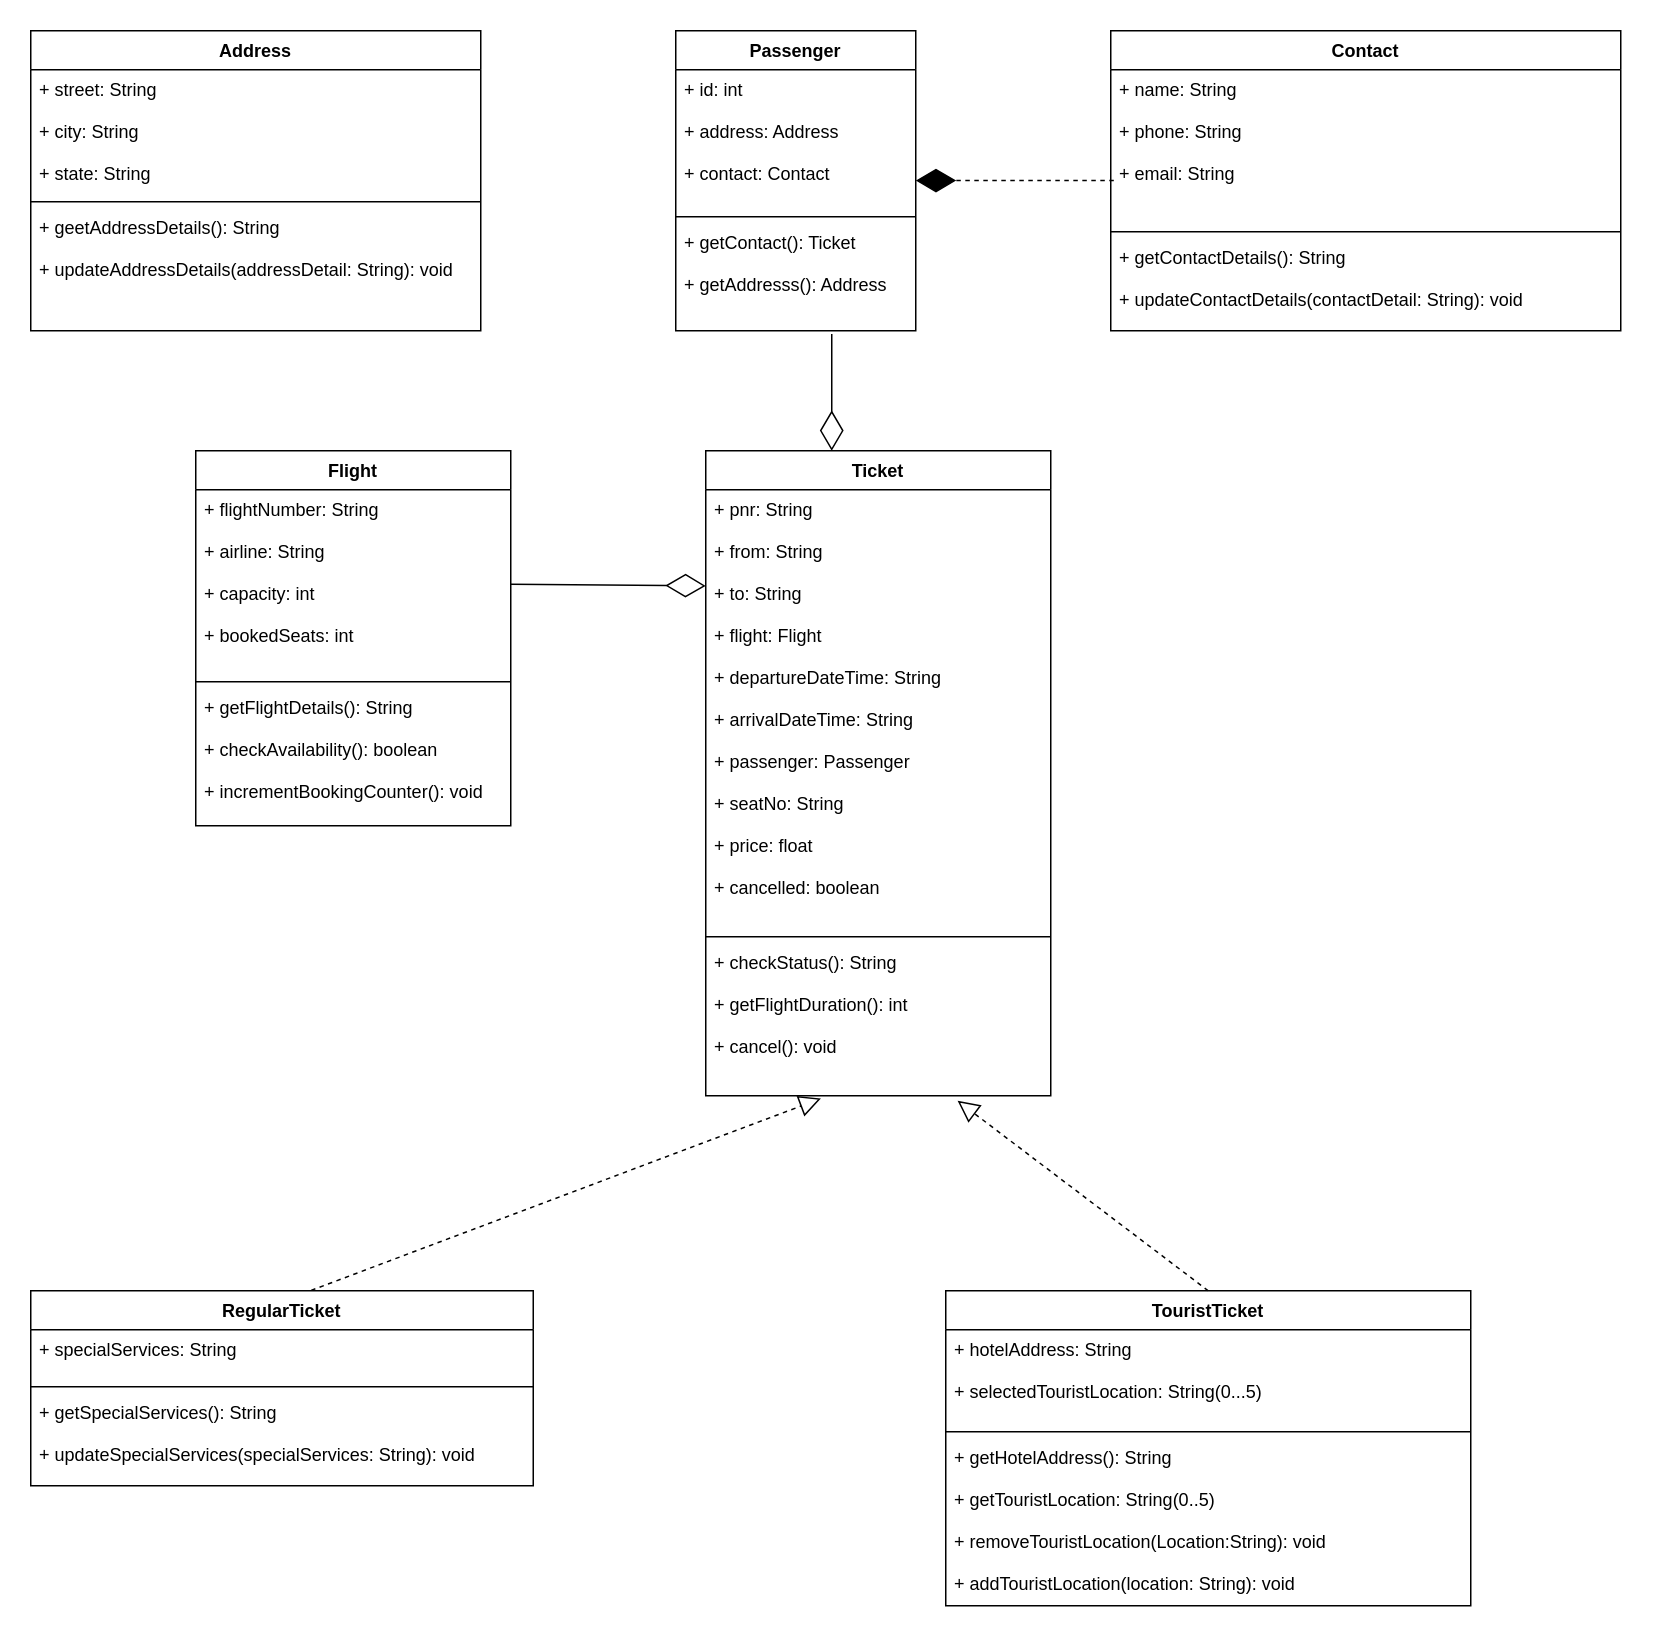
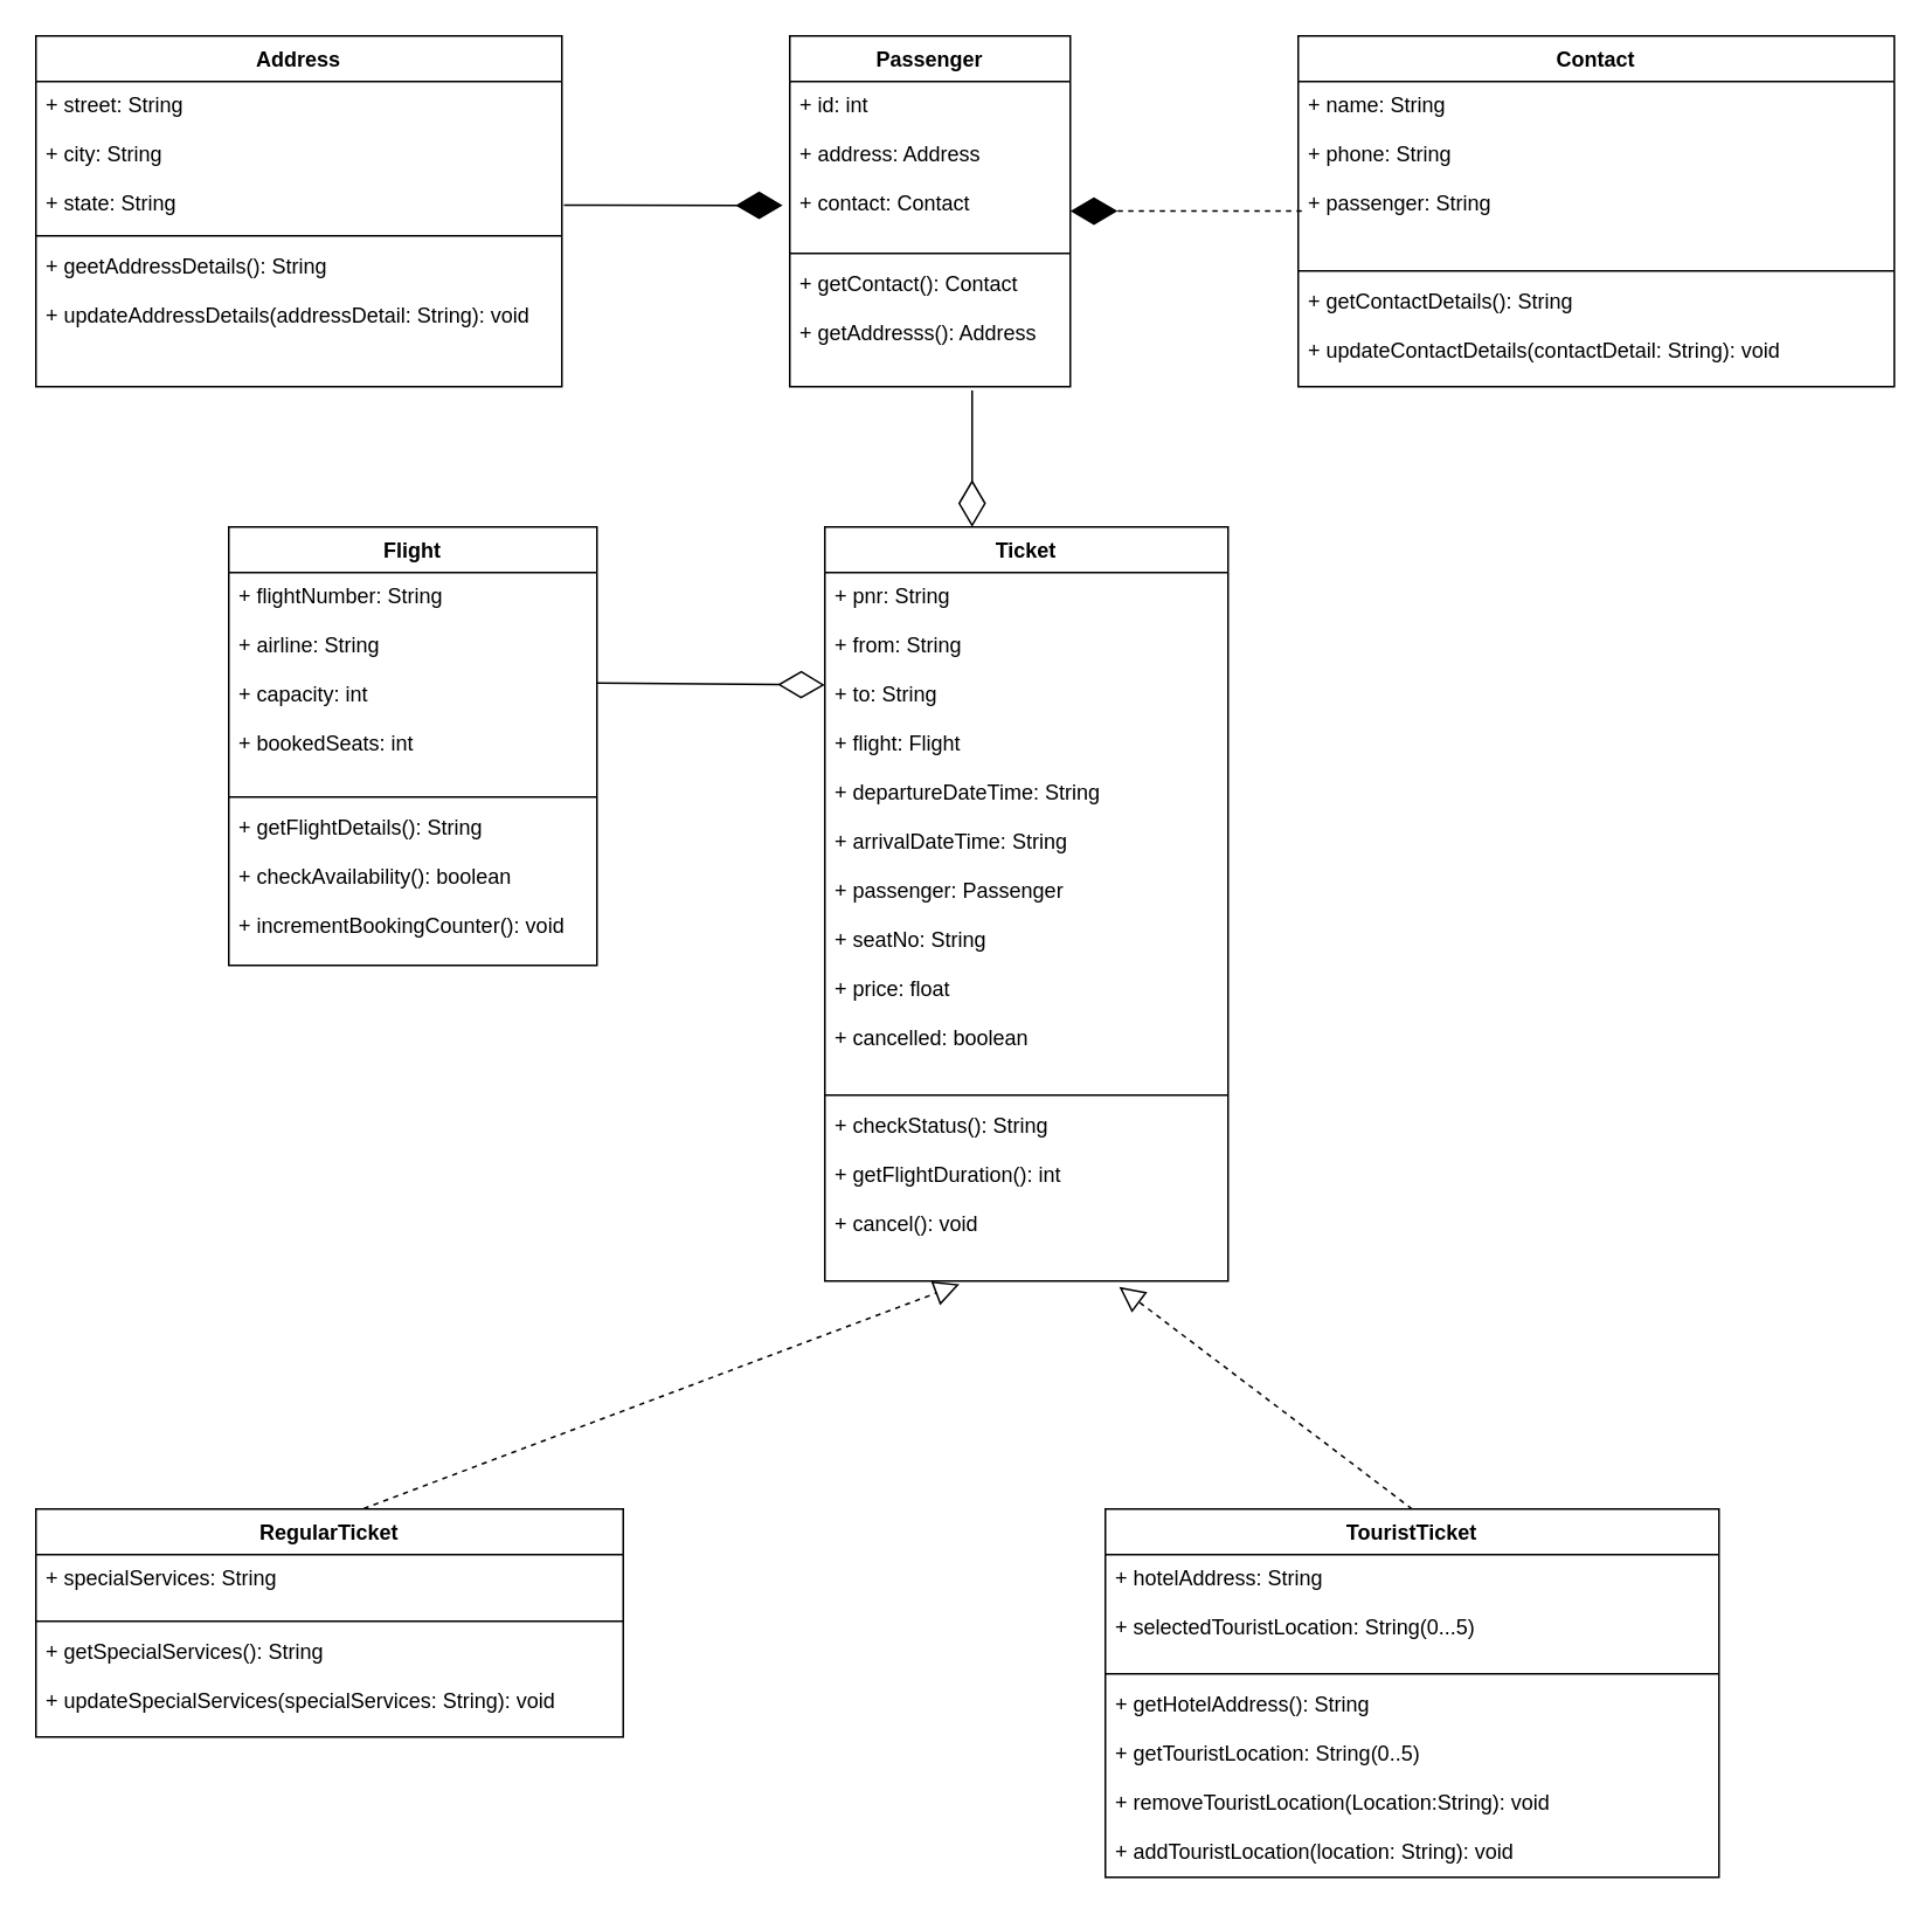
- <mxCell id="11" value="+ name: String&#10;&#10;+ phone: String&#10;&#10;+ email: String" style="text;strokeColor=none;fillColor=none;align=left;verticalAlign=top;spacingLeft=4;spacingRight=4;overflow=hidden;rotatable=0;points=[[0,0.5],[1,0.5]];portConstraint=eastwest;" vertex="1" parent="10"><mxGeometry y="26" width="340" height="104" as="geometry" /></mxCell>
+ <mxCell id="11" value="+ name: String&#10;&#10;+ phone: String&#10;&#10;+ passenger: String" style="text;strokeColor=none;fillColor=none;align=left;verticalAlign=top;spacingLeft=4;spacingRight=4;overflow=hidden;rotatable=0;points=[[0,0.5],[1,0.5]];portConstraint=eastwest;" vertex="1" parent="10"><mxGeometry y="26" width="340" height="104" as="geometry" /></mxCell>
+ <mxCell id="14" value="" style="endArrow=diamondThin;endFill=1;endSize=24;html=1;rounded=0;exitX=1.004;exitY=0.84;exitDx=0;exitDy=0;exitPerimeter=0;entryX=-0.025;entryY=0.751;entryDx=0;entryDy=0;entryPerimeter=0;" edge="1" parent="1" source="3" target="7"><mxGeometry width="160" relative="1" as="geometry"><mxPoint x="610" y="260" as="sourcePoint" /><mxPoint x="770" y="260" as="targetPoint" /></mxGeometry></mxCell>
- <mxCell id="9" value="+ getContact(): Ticket&#10;&#10;+ getAddresss(): Address" style="text;strokeColor=none;fillColor=none;align=left;verticalAlign=top;spacingLeft=4;spacingRight=4;overflow=hidden;rotatable=0;points=[[0,0.5],[1,0.5]];portConstraint=eastwest;" vertex="1" parent="6"><mxGeometry y="128" width="160" height="72" as="geometry" /></mxCell>
+ <mxCell id="9" value="+ getContact(): Contact&#10;&#10;+ getAddresss(): Address" style="text;strokeColor=none;fillColor=none;align=left;verticalAlign=top;spacingLeft=4;spacingRight=4;overflow=hidden;rotatable=0;points=[[0,0.5],[1,0.5]];portConstraint=eastwest;" vertex="1" parent="6"><mxGeometry y="128" width="160" height="72" as="geometry" /></mxCell>
